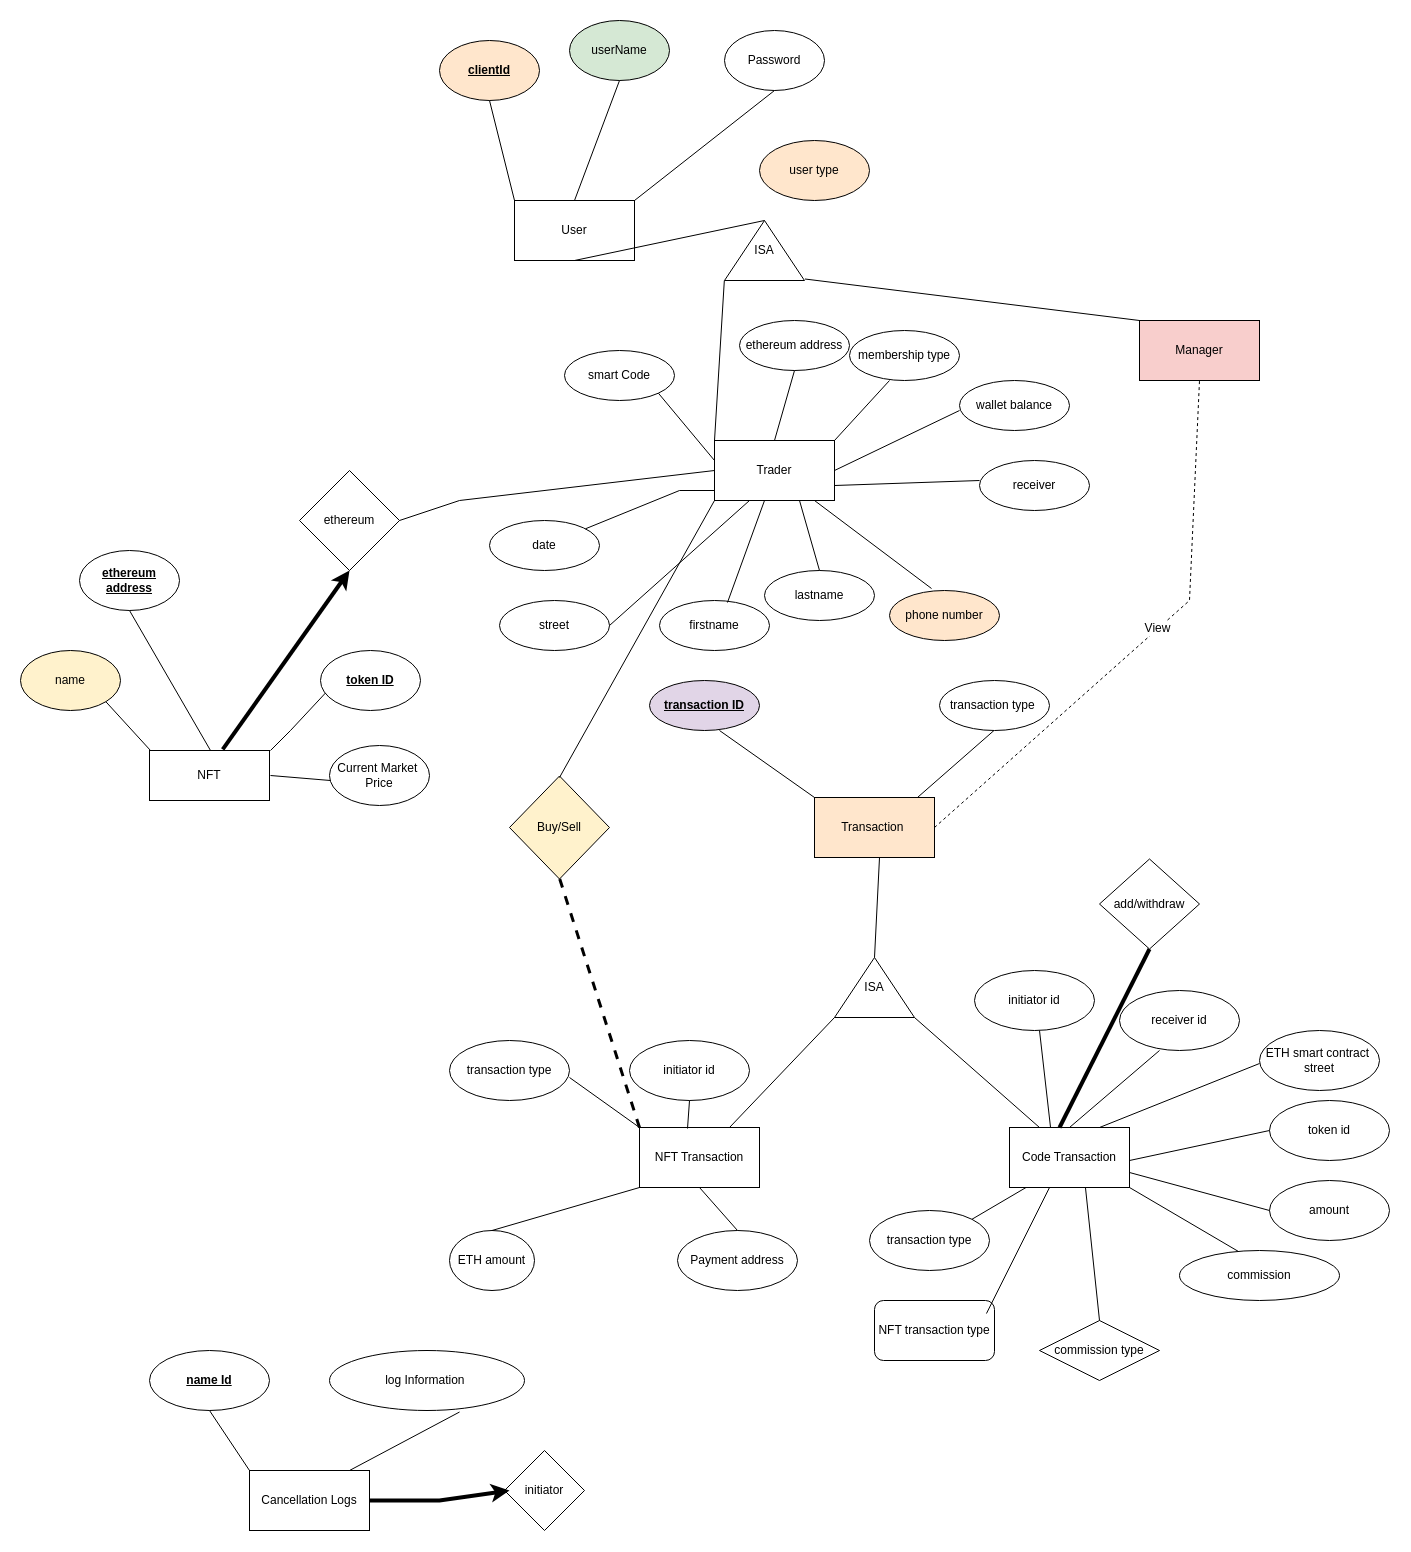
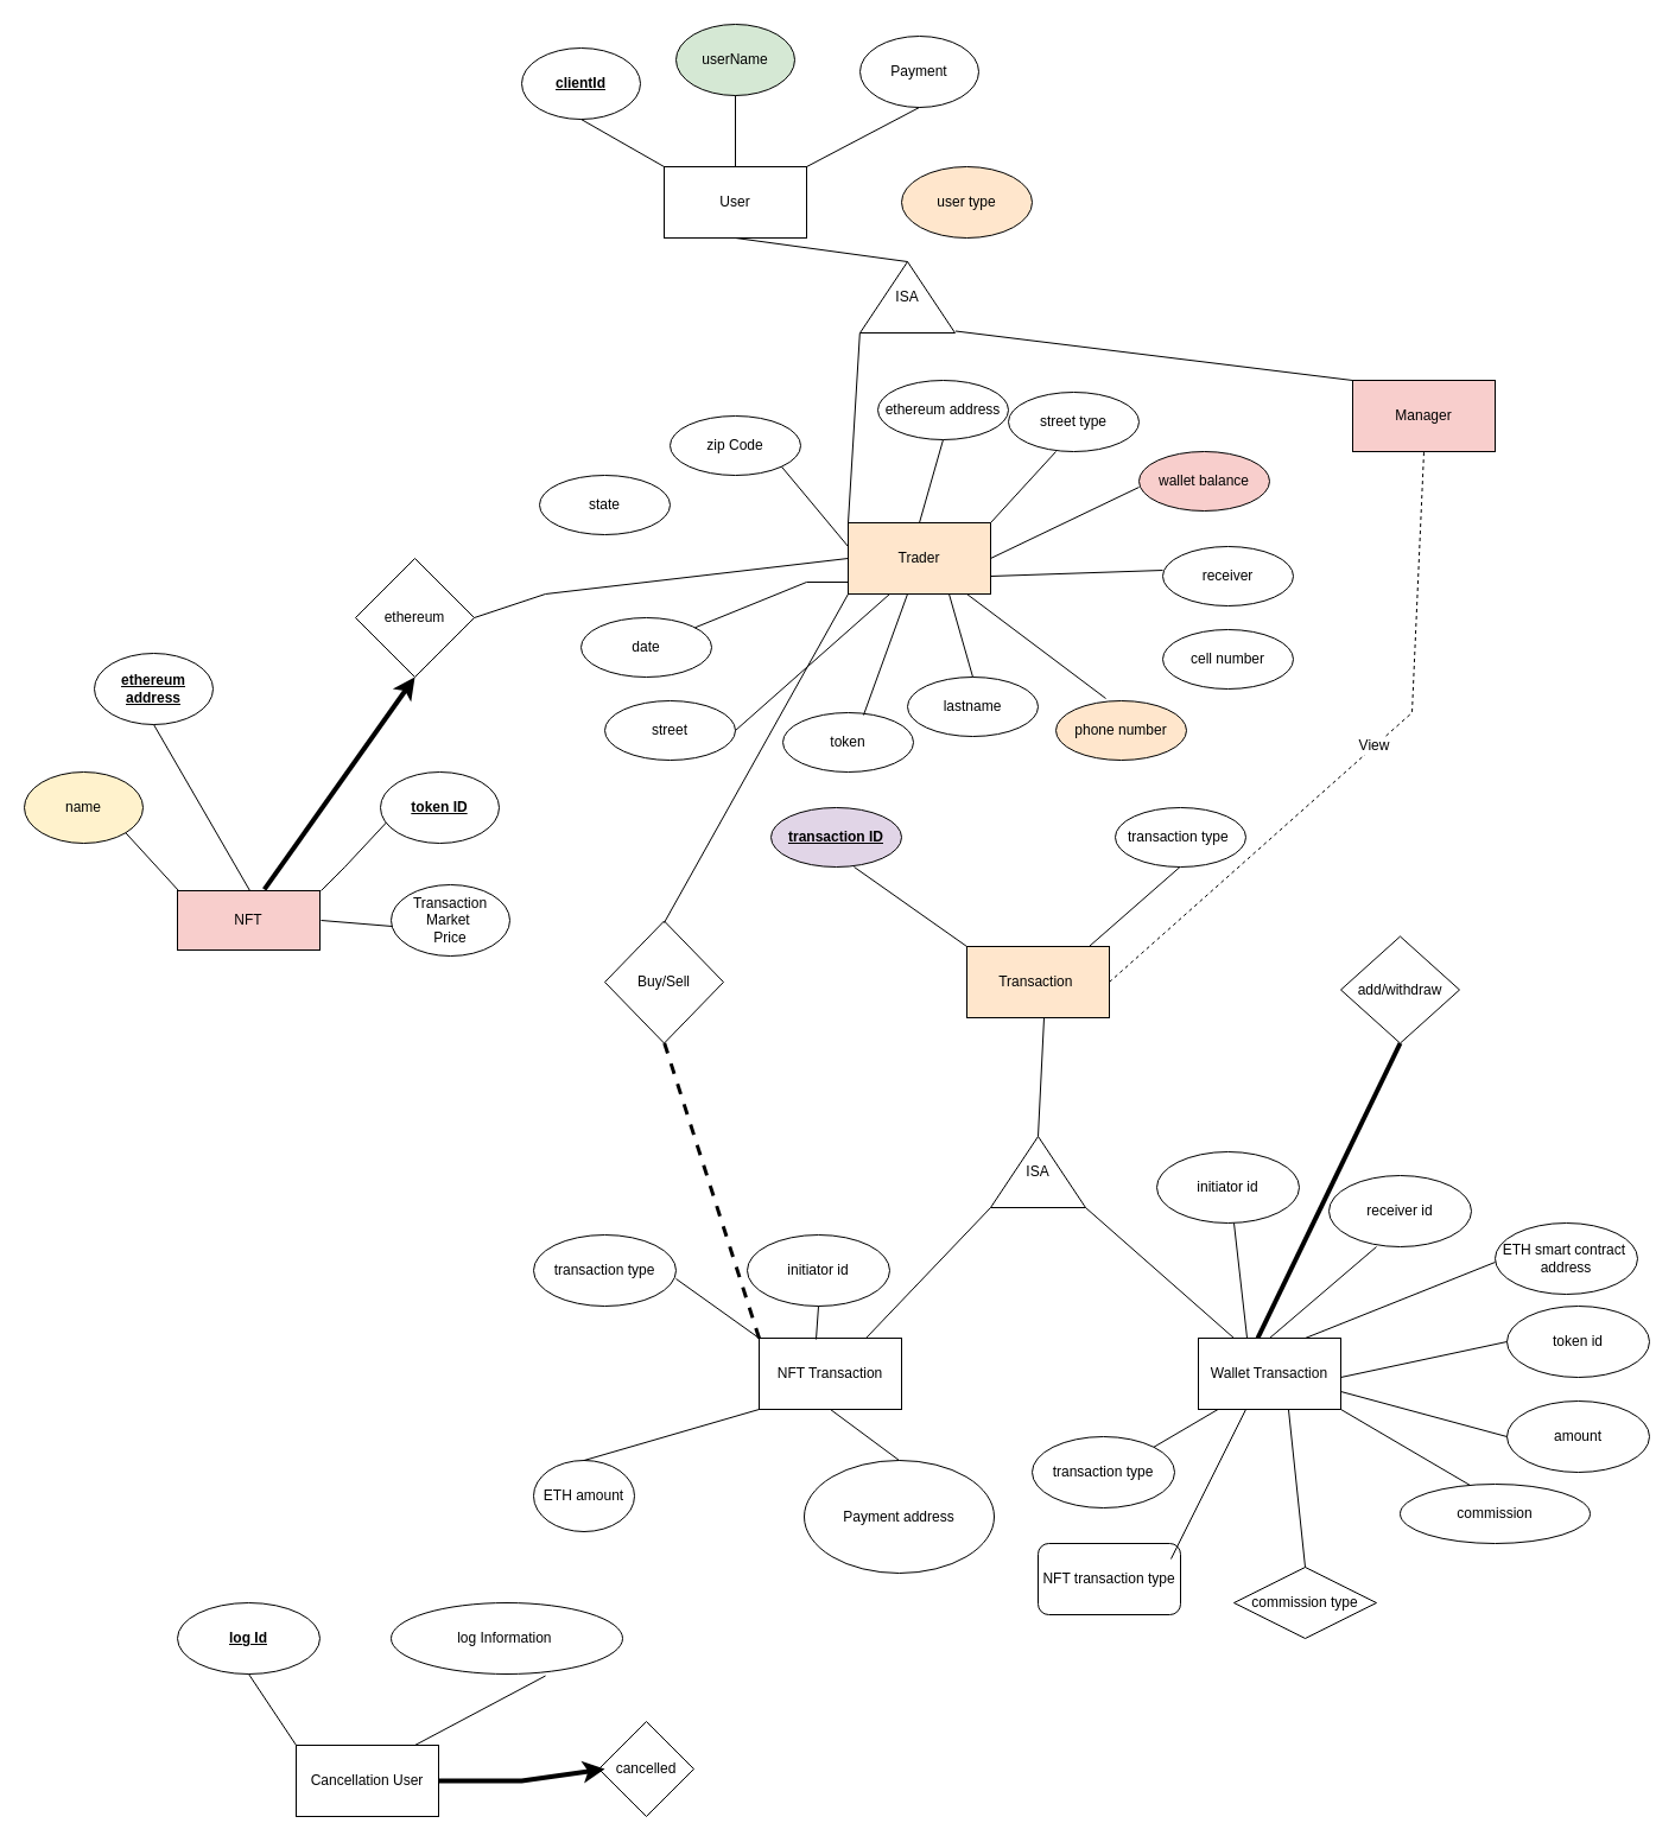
- <mxCell id="13" value="Password" style="ellipse;whiteSpace=wrap;html=1;" vertex="1" parent="1"><mxGeometry x="724" y="30" width="100" height="60" as="geometry" /></mxCell>
+ <mxCell id="13" value="Payment" style="ellipse;whiteSpace=wrap;html=1;" vertex="1" parent="1"><mxGeometry x="724" y="30" width="100" height="60" as="geometry" /></mxCell>
- <mxCell id="11" value="&lt;b&gt;&lt;u&gt;clientId&lt;/u&gt;&lt;/b&gt;" style="ellipse;whiteSpace=wrap;html=1;fillColor=#ffe6cc;" vertex="1" parent="1"><mxGeometry x="439" y="40" width="100" height="60" as="geometry" /></mxCell>
+ <mxCell id="11" value="&lt;b&gt;&lt;u&gt;clientId&lt;/u&gt;&lt;/b&gt;" style="ellipse;whiteSpace=wrap;html=1;" vertex="1" parent="1"><mxGeometry x="439" y="40" width="100" height="60" as="geometry" /></mxCell>
- <mxCell id="2" value="User" style="rounded=0;whiteSpace=wrap;html=1;" vertex="1" parent="1"><mxGeometry x="514" y="200" width="120" height="60" as="geometry" /></mxCell>
+ <mxCell id="2" value="User" style="rounded=0;whiteSpace=wrap;html=1;" vertex="1" parent="1"><mxGeometry x="559" y="140" width="120" height="60" as="geometry" /></mxCell>
- <mxCell id="38" value="membership type" style="ellipse;whiteSpace=wrap;html=1;" vertex="1" parent="1"><mxGeometry x="849" y="330" width="110" height="50" as="geometry" /></mxCell>
+ <mxCell id="38" value="street type" style="ellipse;whiteSpace=wrap;html=1;" vertex="1" parent="1"><mxGeometry x="849" y="330" width="110" height="50" as="geometry" /></mxCell>
- <mxCell id="47" value="smart Code" style="ellipse;whiteSpace=wrap;html=1;" vertex="1" parent="1"><mxGeometry x="564" y="350" width="110" height="50" as="geometry" /></mxCell>
+ <mxCell id="47" value="zip Code" style="ellipse;whiteSpace=wrap;html=1;" vertex="1" parent="1"><mxGeometry x="564" y="350" width="110" height="50" as="geometry" /></mxCell>
- <mxCell id="39" value="wallet balance" style="ellipse;whiteSpace=wrap;html=1;" vertex="1" parent="1"><mxGeometry x="959" y="380" width="110" height="50" as="geometry" /></mxCell>
+ <mxCell id="39" value="wallet balance" style="ellipse;whiteSpace=wrap;html=1;fillColor=#f8cecc;" vertex="1" parent="1"><mxGeometry x="959" y="380" width="110" height="50" as="geometry" /></mxCell>
+ <mxCell id="48" value="state" style="ellipse;whiteSpace=wrap;html=1;" vertex="1" parent="1"><mxGeometry x="454" y="400" width="110" height="50" as="geometry" /></mxCell>
- <mxCell id="4" value="Trader" style="rounded=0;whiteSpace=wrap;html=1;" vertex="1" parent="1"><mxGeometry x="714" y="440" width="120" height="60" as="geometry" /></mxCell>
+ <mxCell id="4" value="Trader" style="rounded=0;whiteSpace=wrap;html=1;fillColor=#ffe6cc;" vertex="1" parent="1"><mxGeometry x="714" y="440" width="120" height="60" as="geometry" /></mxCell>
+ <mxCell id="41" value="cell number" style="ellipse;whiteSpace=wrap;html=1;" vertex="1" parent="1"><mxGeometry x="979" y="530" width="110" height="50" as="geometry" /></mxCell>
- <mxCell id="45" value="street" style="ellipse;whiteSpace=wrap;html=1;" vertex="1" parent="1"><mxGeometry x="499" y="600" width="110" height="50" as="geometry" /></mxCell>
+ <mxCell id="45" value="street" style="ellipse;whiteSpace=wrap;html=1;" vertex="1" parent="1"><mxGeometry x="509" y="590" width="110" height="50" as="geometry" /></mxCell>
- <mxCell id="43" value="firstname" style="ellipse;whiteSpace=wrap;html=1;" vertex="1" parent="1"><mxGeometry x="659" y="600" width="110" height="50" as="geometry" /></mxCell>
+ <mxCell id="43" value="token" style="ellipse;whiteSpace=wrap;html=1;" vertex="1" parent="1"><mxGeometry x="659" y="600" width="110" height="50" as="geometry" /></mxCell>
- <mxCell id="6" value="NFT" style="rounded=0;whiteSpace=wrap;html=1;" vertex="1" parent="1"><mxGeometry x="149" y="750" width="120" height="50" as="geometry" /></mxCell>
+ <mxCell id="6" value="NFT" style="rounded=0;whiteSpace=wrap;html=1;fillColor=#f8cecc;" vertex="1" parent="1"><mxGeometry x="149" y="750" width="120" height="50" as="geometry" /></mxCell>
- <mxCell id="23" value="Current Market&amp;nbsp;&lt;br&gt;Price" style="ellipse;whiteSpace=wrap;html=1;" vertex="1" parent="1"><mxGeometry x="329" y="745" width="100" height="60" as="geometry" /></mxCell>
+ <mxCell id="23" value="Transaction Market&amp;nbsp;&lt;br&gt;Price" style="ellipse;whiteSpace=wrap;html=1;" vertex="1" parent="1"><mxGeometry x="329" y="745" width="100" height="60" as="geometry" /></mxCell>
- <mxCell id="90" value="Buy/Sell" style="rhombus;whiteSpace=wrap;html=1;fillColor=#fff2cc;" vertex="1" parent="1"><mxGeometry x="509" y="775.5" width="100" height="103" as="geometry" /></mxCell>
+ <mxCell id="90" value="Buy/Sell" style="rhombus;whiteSpace=wrap;html=1;" vertex="1" parent="1"><mxGeometry x="509" y="775.5" width="100" height="103" as="geometry" /></mxCell>
- <mxCell id="89" value="add/withdraw" style="rhombus;whiteSpace=wrap;html=1;" vertex="1" parent="1"><mxGeometry x="1099" y="858.5" width="100" height="90" as="geometry" /></mxCell>
+ <mxCell id="89" value="add/withdraw" style="rhombus;whiteSpace=wrap;html=1;" vertex="1" parent="1"><mxGeometry x="1129" y="788.5" width="100" height="90" as="geometry" /></mxCell>
- <mxCell id="73" value="ETH smart contract&amp;nbsp;&lt;br&gt;street" style="ellipse;whiteSpace=wrap;html=1;" vertex="1" parent="1"><mxGeometry x="1259" y="1030" width="120" height="60" as="geometry" /></mxCell>
+ <mxCell id="73" value="ETH smart contract&amp;nbsp;&lt;br&gt;address" style="ellipse;whiteSpace=wrap;html=1;" vertex="1" parent="1"><mxGeometry x="1259" y="1030" width="120" height="60" as="geometry" /></mxCell>
- <mxCell id="9" value="Code Transaction" style="rounded=0;whiteSpace=wrap;html=1;" vertex="1" parent="1"><mxGeometry x="1009" y="1127" width="120" height="60" as="geometry" /></mxCell>
+ <mxCell id="9" value="Wallet Transaction" style="rounded=0;whiteSpace=wrap;html=1;" vertex="1" parent="1"><mxGeometry x="1009" y="1127" width="120" height="60" as="geometry" /></mxCell>
- <mxCell id="66" value="Payment address" style="ellipse;whiteSpace=wrap;html=1;" vertex="1" parent="1"><mxGeometry x="677" y="1230" width="120" height="60" as="geometry" /></mxCell>
+ <mxCell id="66" value="Payment address" style="ellipse;whiteSpace=wrap;html=1;" vertex="1" parent="1"><mxGeometry x="677" y="1230" width="160" height="95" as="geometry" /></mxCell>
- <mxCell id="33" value="&lt;b&gt;&lt;u&gt;name Id&lt;/u&gt;&lt;/b&gt;" style="ellipse;whiteSpace=wrap;html=1;" vertex="1" parent="1"><mxGeometry x="149" y="1350" width="120" height="60" as="geometry" /></mxCell>
+ <mxCell id="33" value="&lt;b&gt;&lt;u&gt;log Id&lt;/u&gt;&lt;/b&gt;" style="ellipse;whiteSpace=wrap;html=1;" vertex="1" parent="1"><mxGeometry x="149" y="1350" width="120" height="60" as="geometry" /></mxCell>
- <mxCell id="29" value="initiator" style="rhombus;whiteSpace=wrap;html=1;" vertex="1" parent="1"><mxGeometry x="504" y="1450" width="80" height="80" as="geometry" /></mxCell>
+ <mxCell id="29" value="cancelled" style="rhombus;whiteSpace=wrap;html=1;" vertex="1" parent="1"><mxGeometry x="504" y="1450" width="80" height="80" as="geometry" /></mxCell>
- <mxCell id="28" value="Cancellation Logs" style="rounded=0;whiteSpace=wrap;html=1;" vertex="1" parent="1"><mxGeometry x="249" y="1470" width="120" height="60" as="geometry" /></mxCell>
+ <mxCell id="28" value="Cancellation User" style="rounded=0;whiteSpace=wrap;html=1;" vertex="1" parent="1"><mxGeometry x="249" y="1470" width="120" height="60" as="geometry" /></mxCell>
